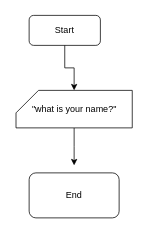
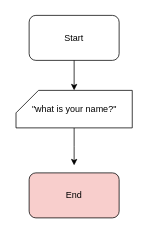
- <mxCell id="3" value="Start" style="rounded=1;whiteSpace=wrap;html=1;" vertex="1" parent="1"><mxGeometry x="38" y="20" width="95" height="40" as="geometry" /></mxCell>
+ <mxCell id="3" value="Start" style="rounded=1;whiteSpace=wrap;html=1;" vertex="1" parent="1"><mxGeometry x="38" y="20" width="120" height="60" as="geometry" /></mxCell>
- <mxCell id="4" value="End" style="rounded=1;whiteSpace=wrap;html=1;" vertex="1" parent="1"><mxGeometry x="38" y="230" width="120" height="60" as="geometry" /></mxCell>
+ <mxCell id="4" value="End" style="rounded=1;whiteSpace=wrap;html=1;fillColor=#f8cecc;" vertex="1" parent="1"><mxGeometry x="38" y="230" width="120" height="60" as="geometry" /></mxCell>
